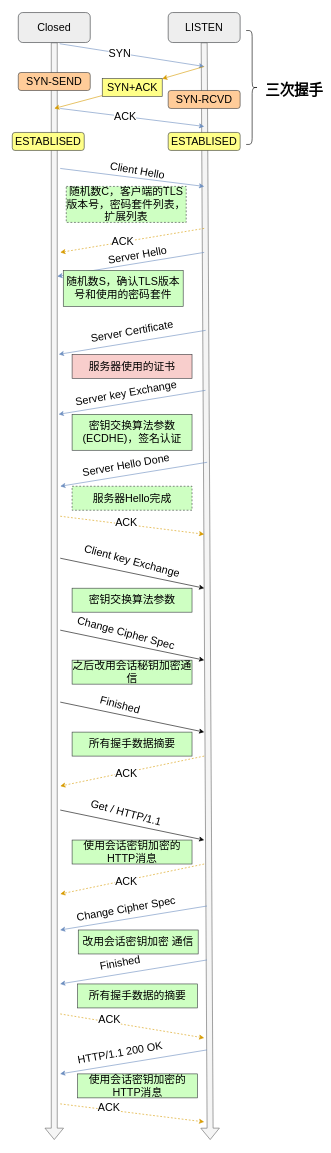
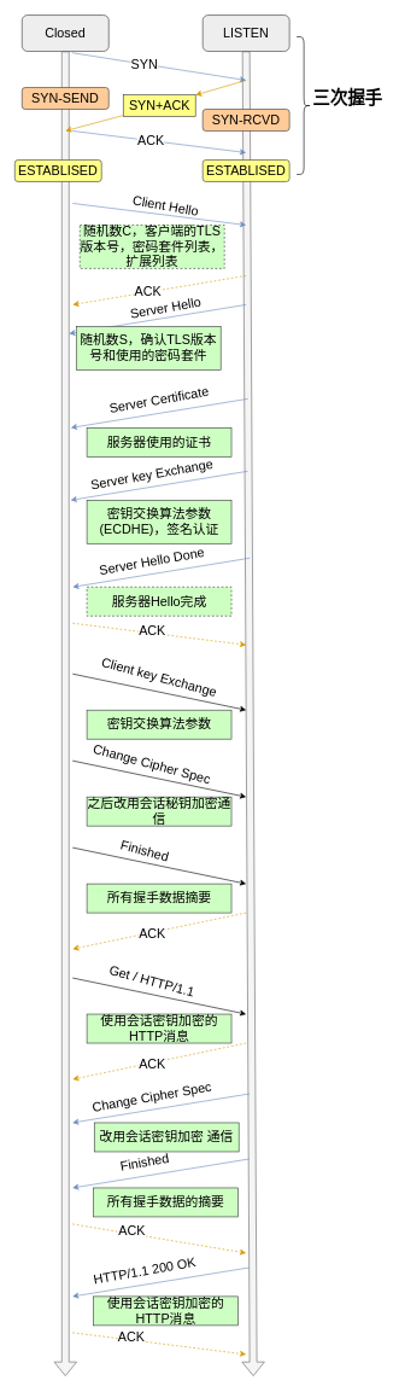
- <mxCell id="66" value="三次握手" style="text;strokeColor=none;fillColor=none;html=1;fontSize=24;fontStyle=1;verticalAlign=middle;align=center;" vertex="1" parent="1"><mxGeometry x="440" y="130" width="100" height="40" as="geometry" /></mxCell>
+ <mxCell id="66" value="三次握手" style="text;strokeColor=none;fillColor=none;html=1;fontSize=24;fontStyle=1;verticalAlign=middle;align=center;" vertex="1" parent="1"><mxGeometry x="430" y="115" width="100" height="40" as="geometry" /></mxCell>
- <mxCell id="27" value="服务器使用的证书" style="rounded=0;whiteSpace=wrap;html=1;fontSize=18;fillColor=#f8cecc;strokeColor=#36393d;" vertex="1" parent="1"><mxGeometry x="119.73" y="590" width="200" height="40" as="geometry" /></mxCell>
+ <mxCell id="27" value="服务器使用的证书" style="rounded=0;whiteSpace=wrap;html=1;fontSize=18;fillColor=#CEFFC2;strokeColor=#36393d;" vertex="1" parent="1"><mxGeometry x="119.73" y="590" width="200" height="40" as="geometry" /></mxCell>
